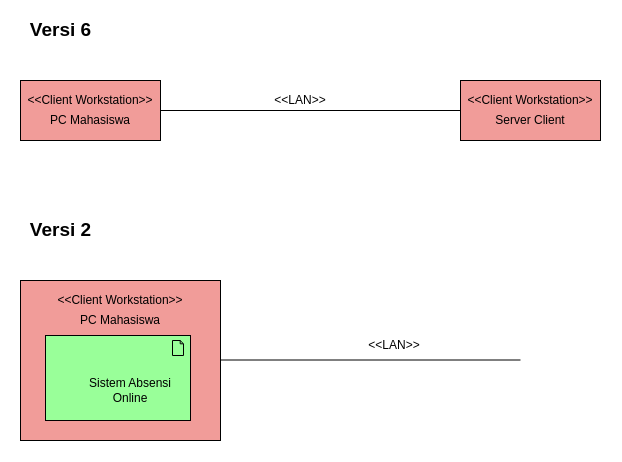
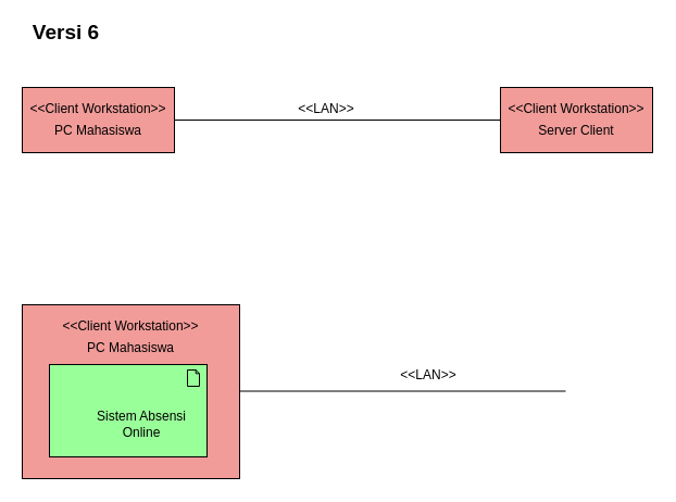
- <mxCell id="11" value="&lt;b&gt;&lt;font style=&quot;font-size: 19px&quot;&gt;Versi 2&lt;br&gt;&lt;/font&gt;&lt;/b&gt;" style="text;html=1;resizable=0;autosize=1;align=center;verticalAlign=middle;points=[];fillColor=none;strokeColor=none;rounded=0;" vertex="1" parent="1"><mxGeometry x="20" y="220" width="80" height="20" as="geometry" /></mxCell>
